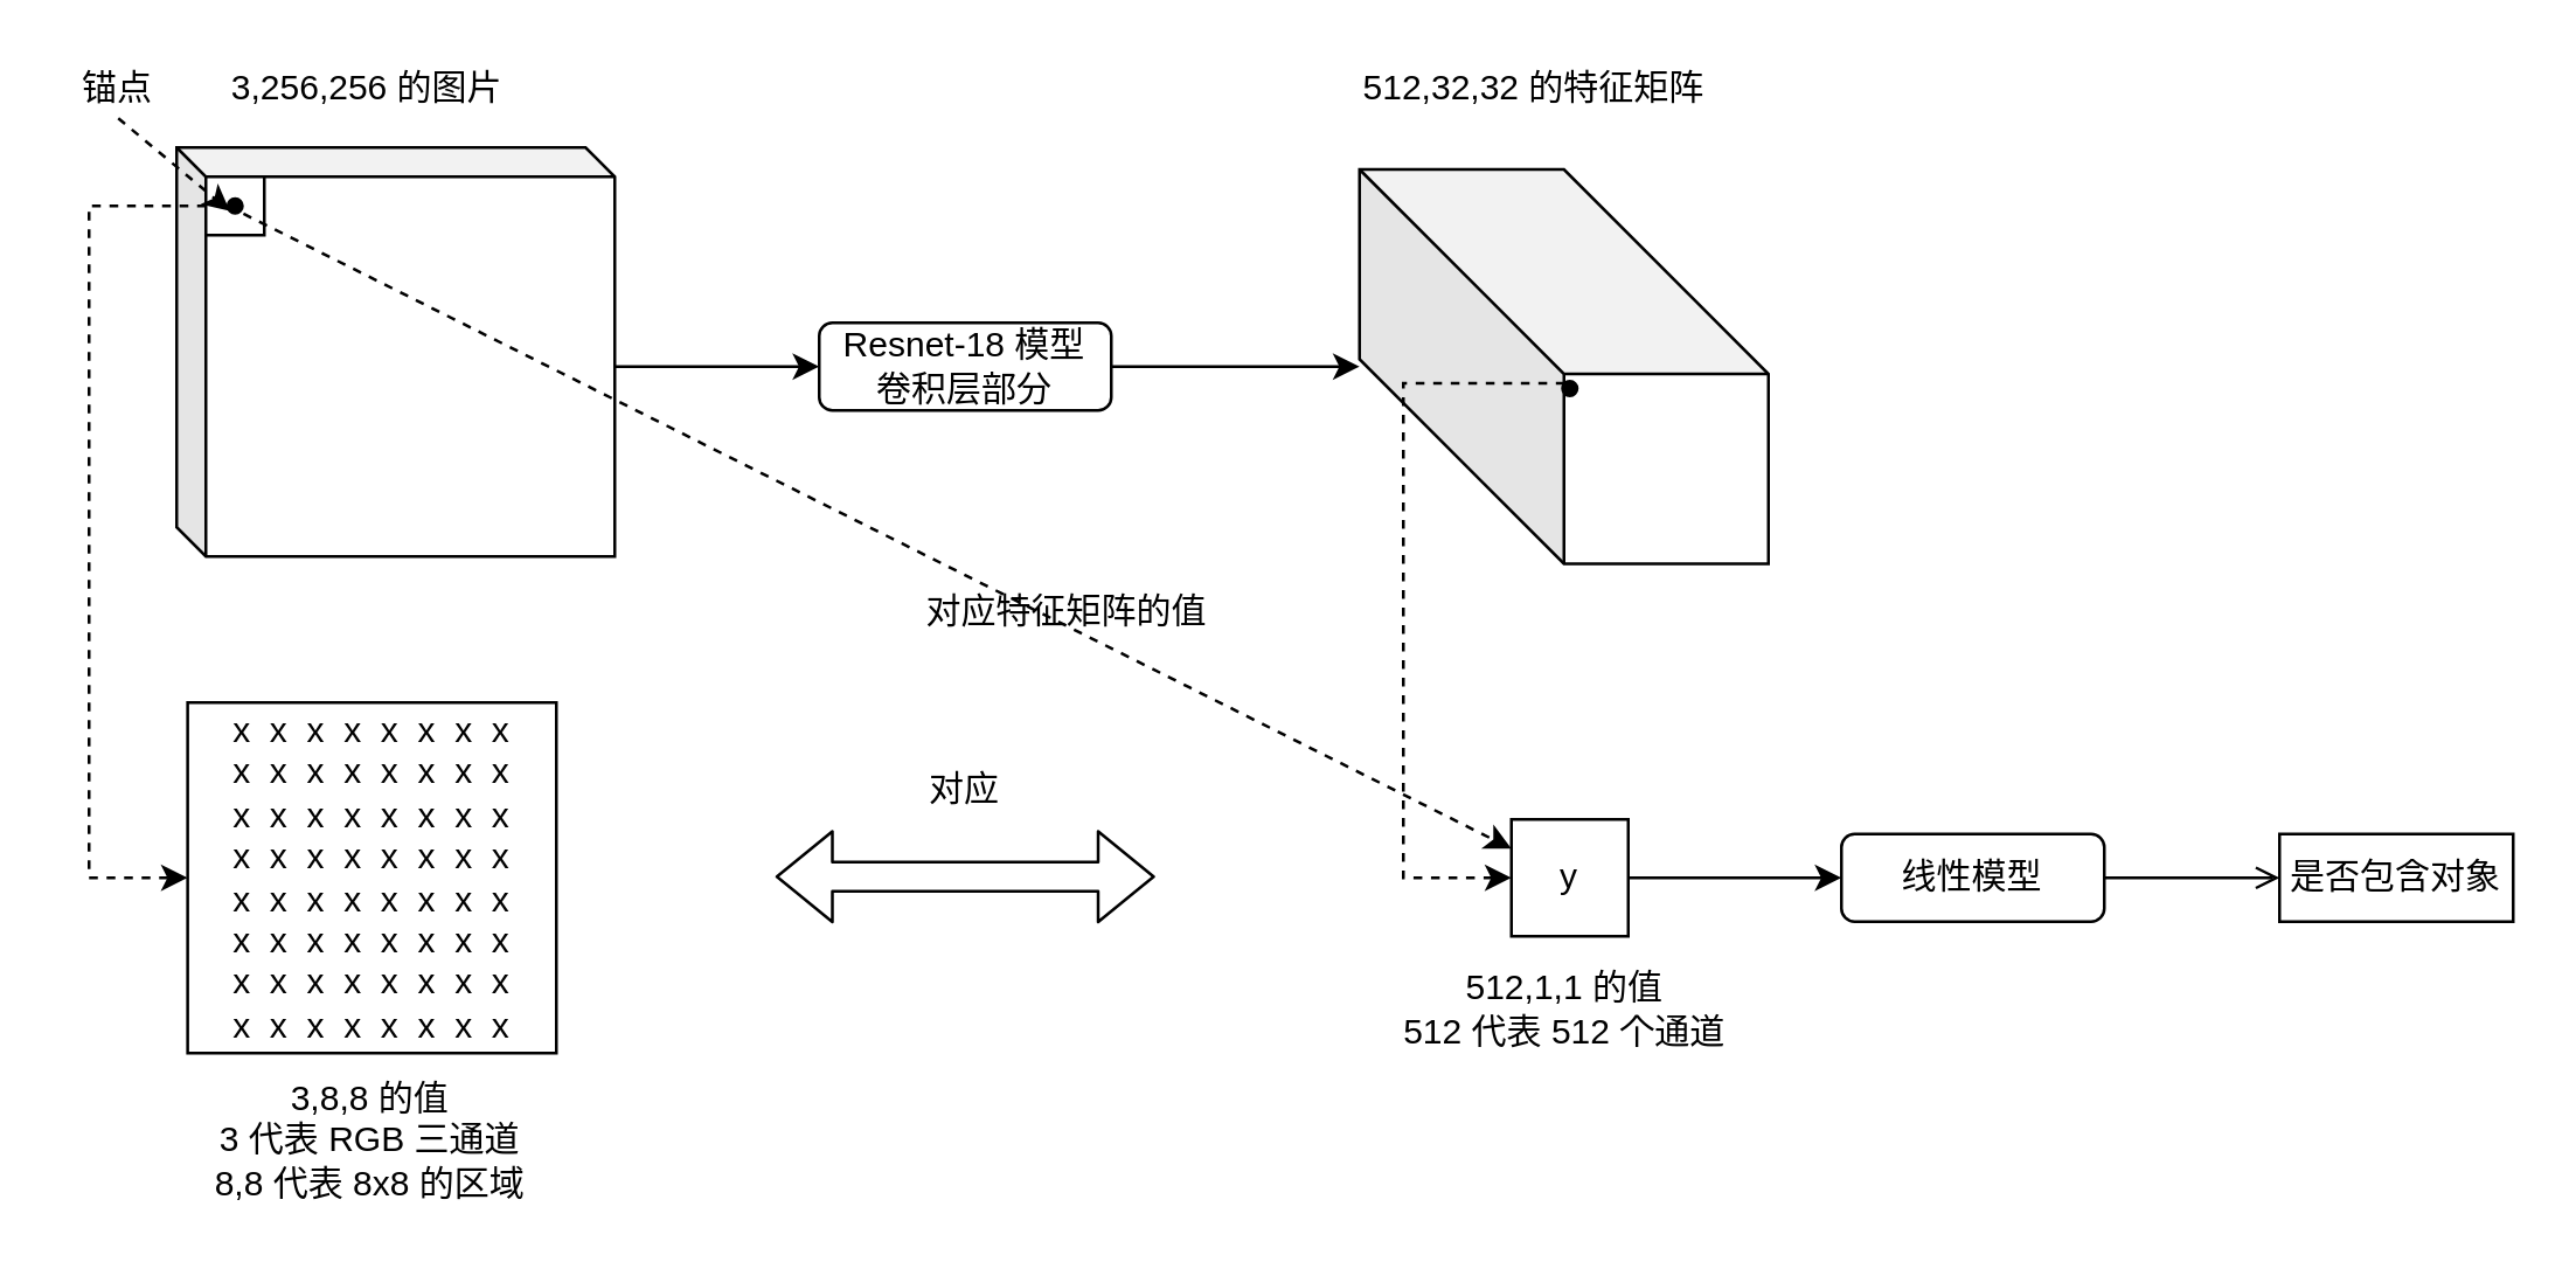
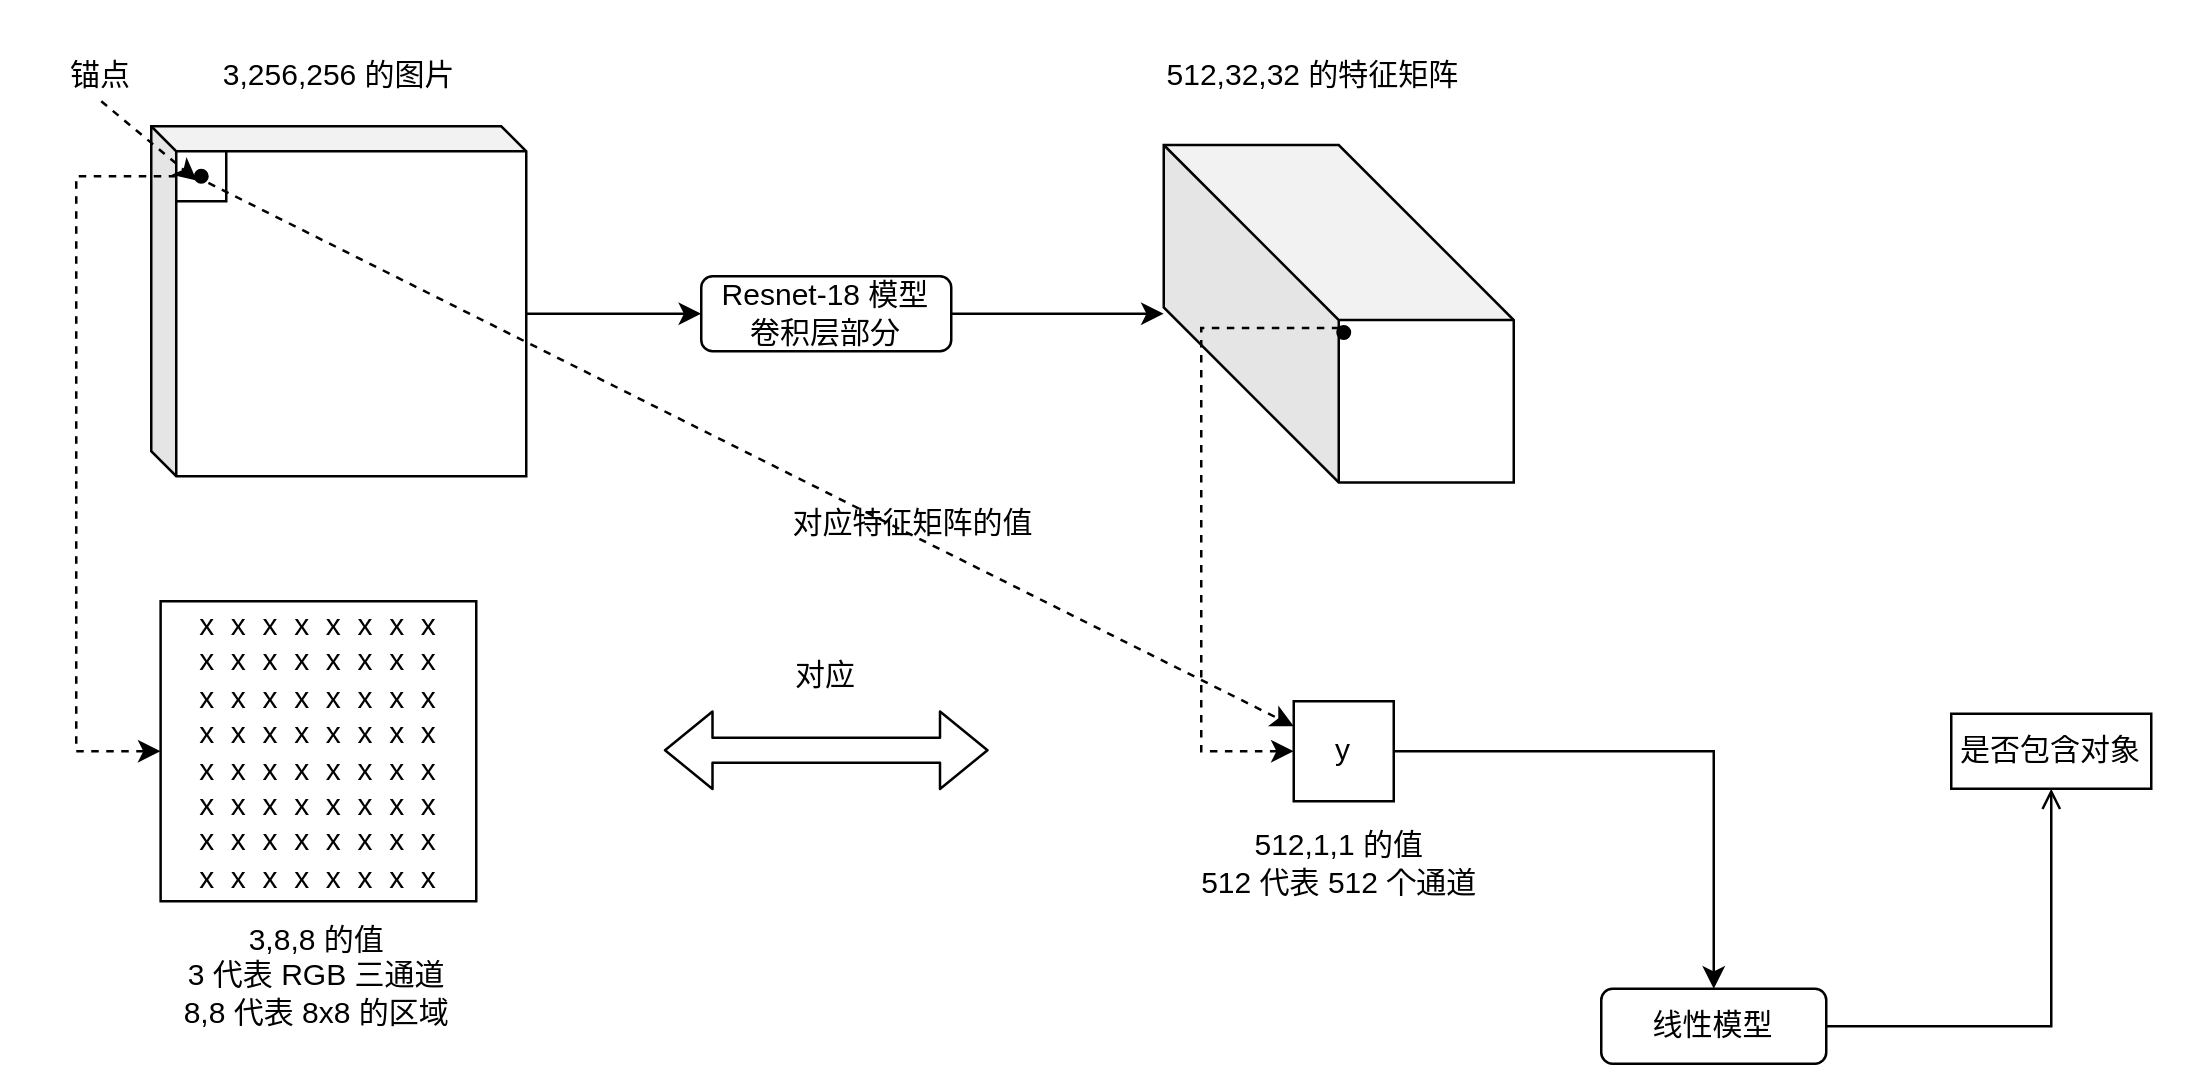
- <mxCell id="6" value="3,256,256 的图片" style="text;html=1;strokeColor=none;fillColor=none;align=center;verticalAlign=middle;whiteSpace=wrap;rounded=0;" parent="1" vertex="1"><mxGeometry x="77.5" y="20" width="95" height="20" as="geometry" /></mxCell>
+ <mxCell id="6" value="3,256,256 的图片" style="text;html=1;strokeColor=none;fillColor=none;align=center;verticalAlign=middle;whiteSpace=wrap;rounded=0;" parent="1" vertex="1"><mxGeometry x="87.5" y="20" width="95" height="20" as="geometry" /></mxCell>
- <mxCell id="26" value="线性模型" style="rounded=1;whiteSpace=wrap;html=1;" vertex="1" parent="1"><mxGeometry x="630" y="285" width="90" height="30" as="geometry" /></mxCell>
+ <mxCell id="26" value="线性模型" style="rounded=1;whiteSpace=wrap;html=1;" vertex="1" parent="1"><mxGeometry x="640" y="395" width="90" height="30" as="geometry" /></mxCell>
